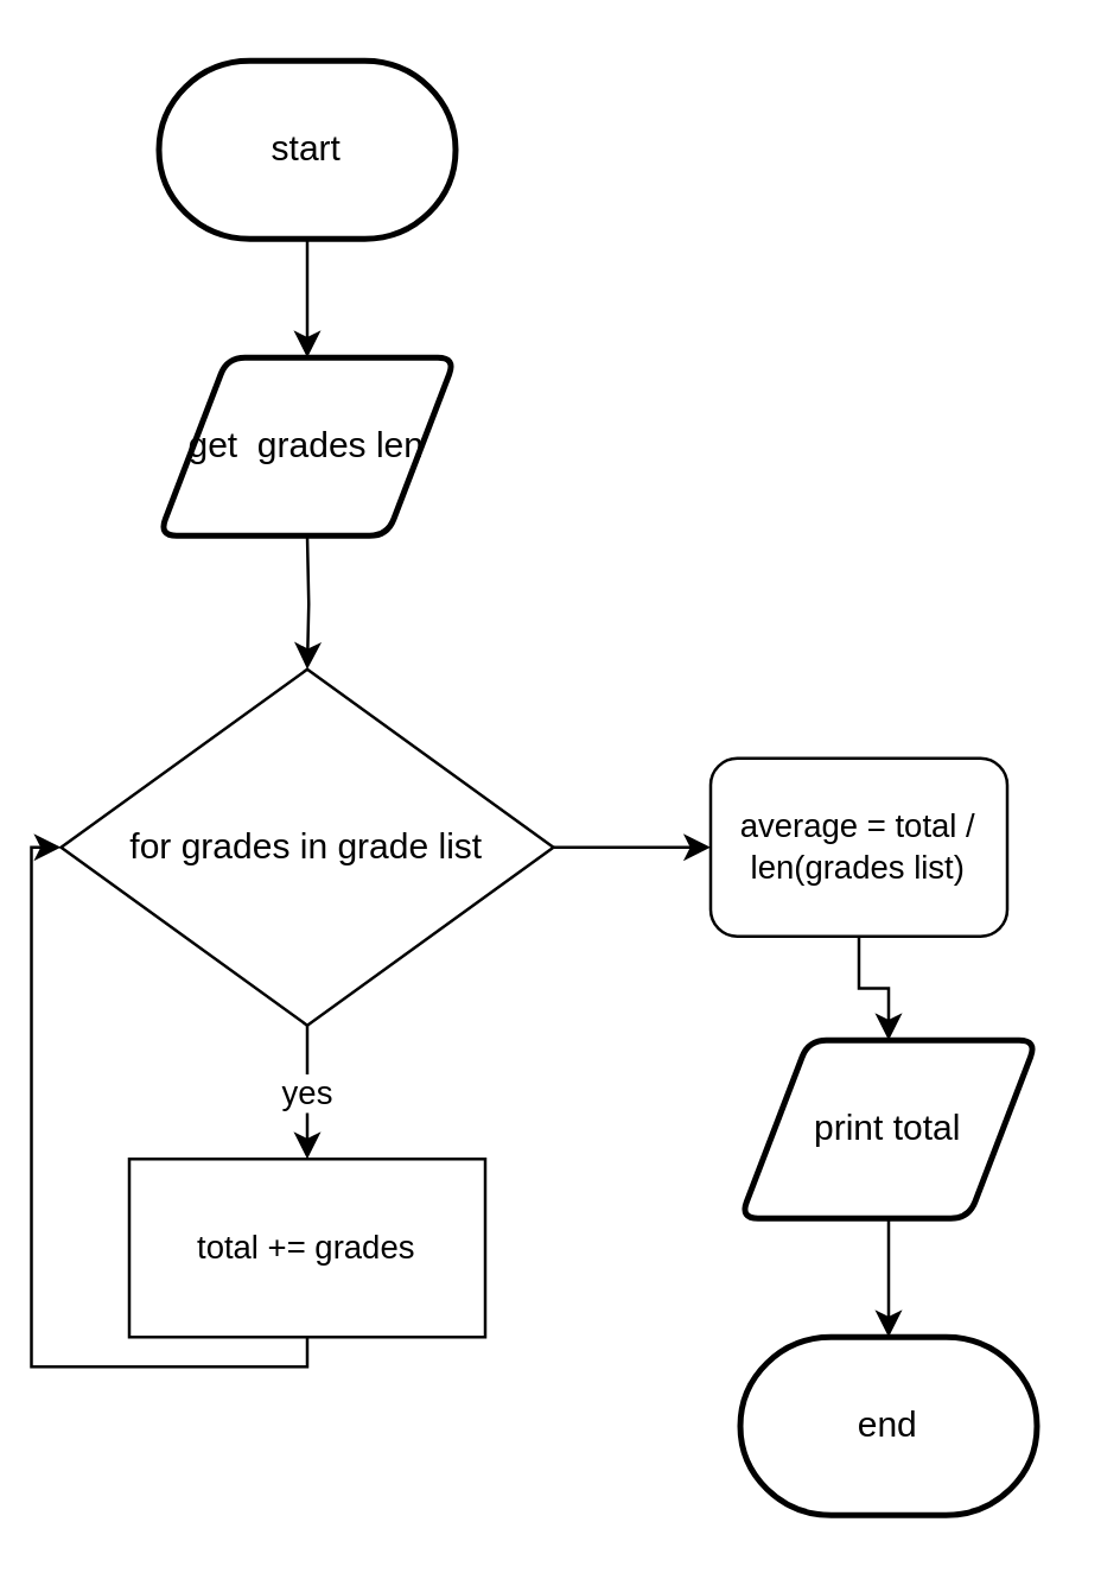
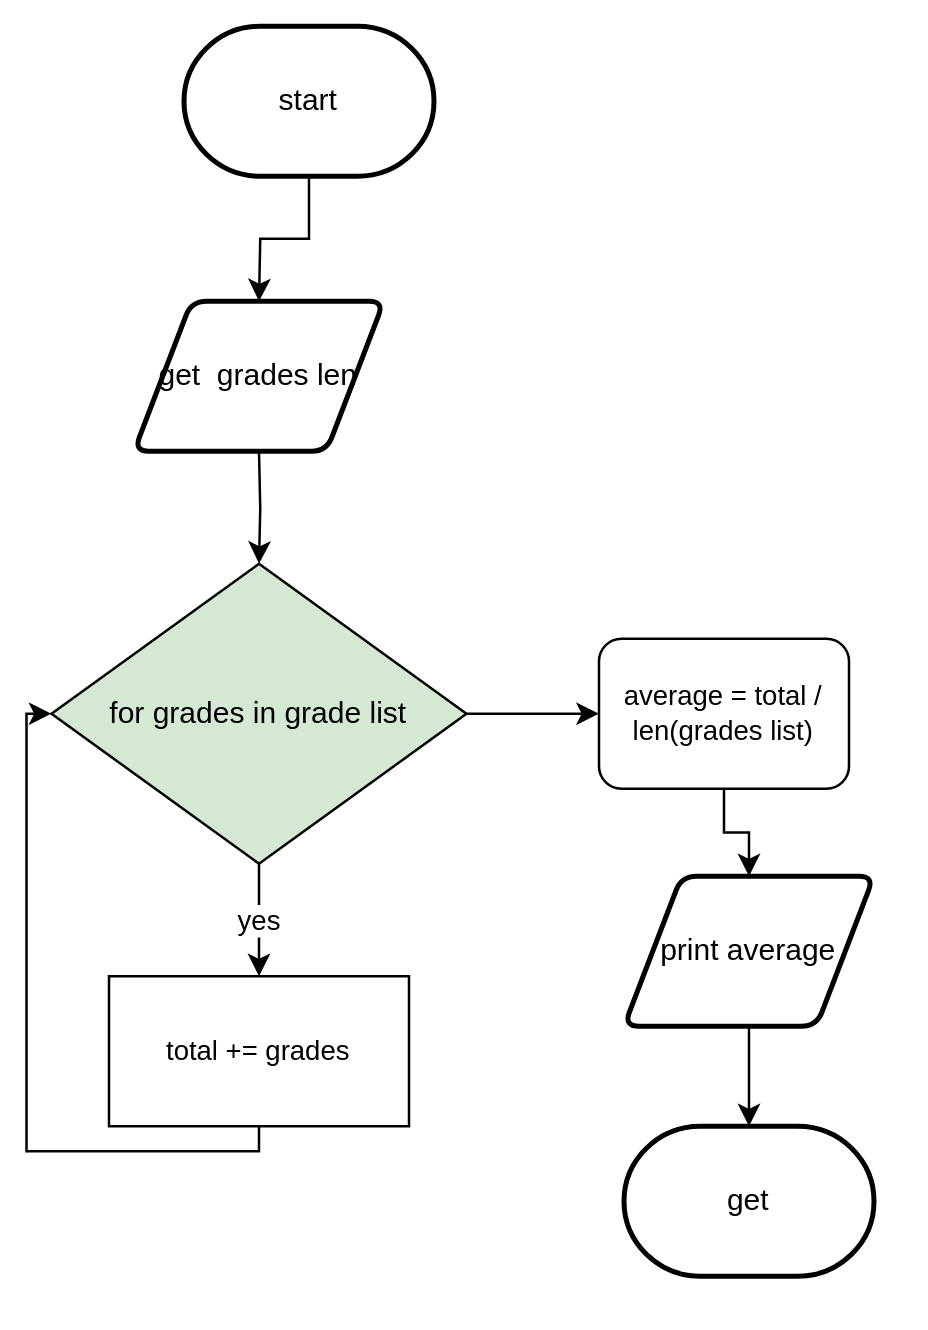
- <mxCell id="9" value="start" style="strokeWidth=2;html=1;shape=mxgraph.flowchart.terminator;whiteSpace=wrap;" parent="1" vertex="1"><mxGeometry x="53" y="20" width="100" height="60" as="geometry" /></mxCell>
+ <mxCell id="9" value="start" style="strokeWidth=2;html=1;shape=mxgraph.flowchart.terminator;whiteSpace=wrap;" parent="1" vertex="1"><mxGeometry x="73" y="10" width="100" height="60" as="geometry" /></mxCell>
- <mxCell id="5" value="for grades in grade list" style="rhombus;whiteSpace=wrap;html=1;" parent="1" vertex="1"><mxGeometry x="20" y="225" width="166" height="120" as="geometry" /></mxCell>
+ <mxCell id="5" value="for grades in grade list" style="rhombus;whiteSpace=wrap;html=1;fillColor=#d5e8d4;" parent="1" vertex="1"><mxGeometry x="20" y="225" width="166" height="120" as="geometry" /></mxCell>
- <mxCell id="14" value="print total" style="shape=parallelogram;html=1;strokeWidth=2;perimeter=parallelogramPerimeter;whiteSpace=wrap;rounded=1;arcSize=12;size=0.23;" parent="1" vertex="1"><mxGeometry x="249" y="350" width="100" height="60" as="geometry" /></mxCell>
+ <mxCell id="14" value="print average" style="shape=parallelogram;html=1;strokeWidth=2;perimeter=parallelogramPerimeter;whiteSpace=wrap;rounded=1;arcSize=12;size=0.23;" parent="1" vertex="1"><mxGeometry x="249" y="350" width="100" height="60" as="geometry" /></mxCell>
- <mxCell id="2" value="end" style="strokeWidth=2;html=1;shape=mxgraph.flowchart.terminator;whiteSpace=wrap;" parent="1" vertex="1"><mxGeometry x="249" y="450" width="100" height="60" as="geometry" /></mxCell>
+ <mxCell id="2" value="get" style="strokeWidth=2;html=1;shape=mxgraph.flowchart.terminator;whiteSpace=wrap;" parent="1" vertex="1"><mxGeometry x="249" y="450" width="100" height="60" as="geometry" /></mxCell>
